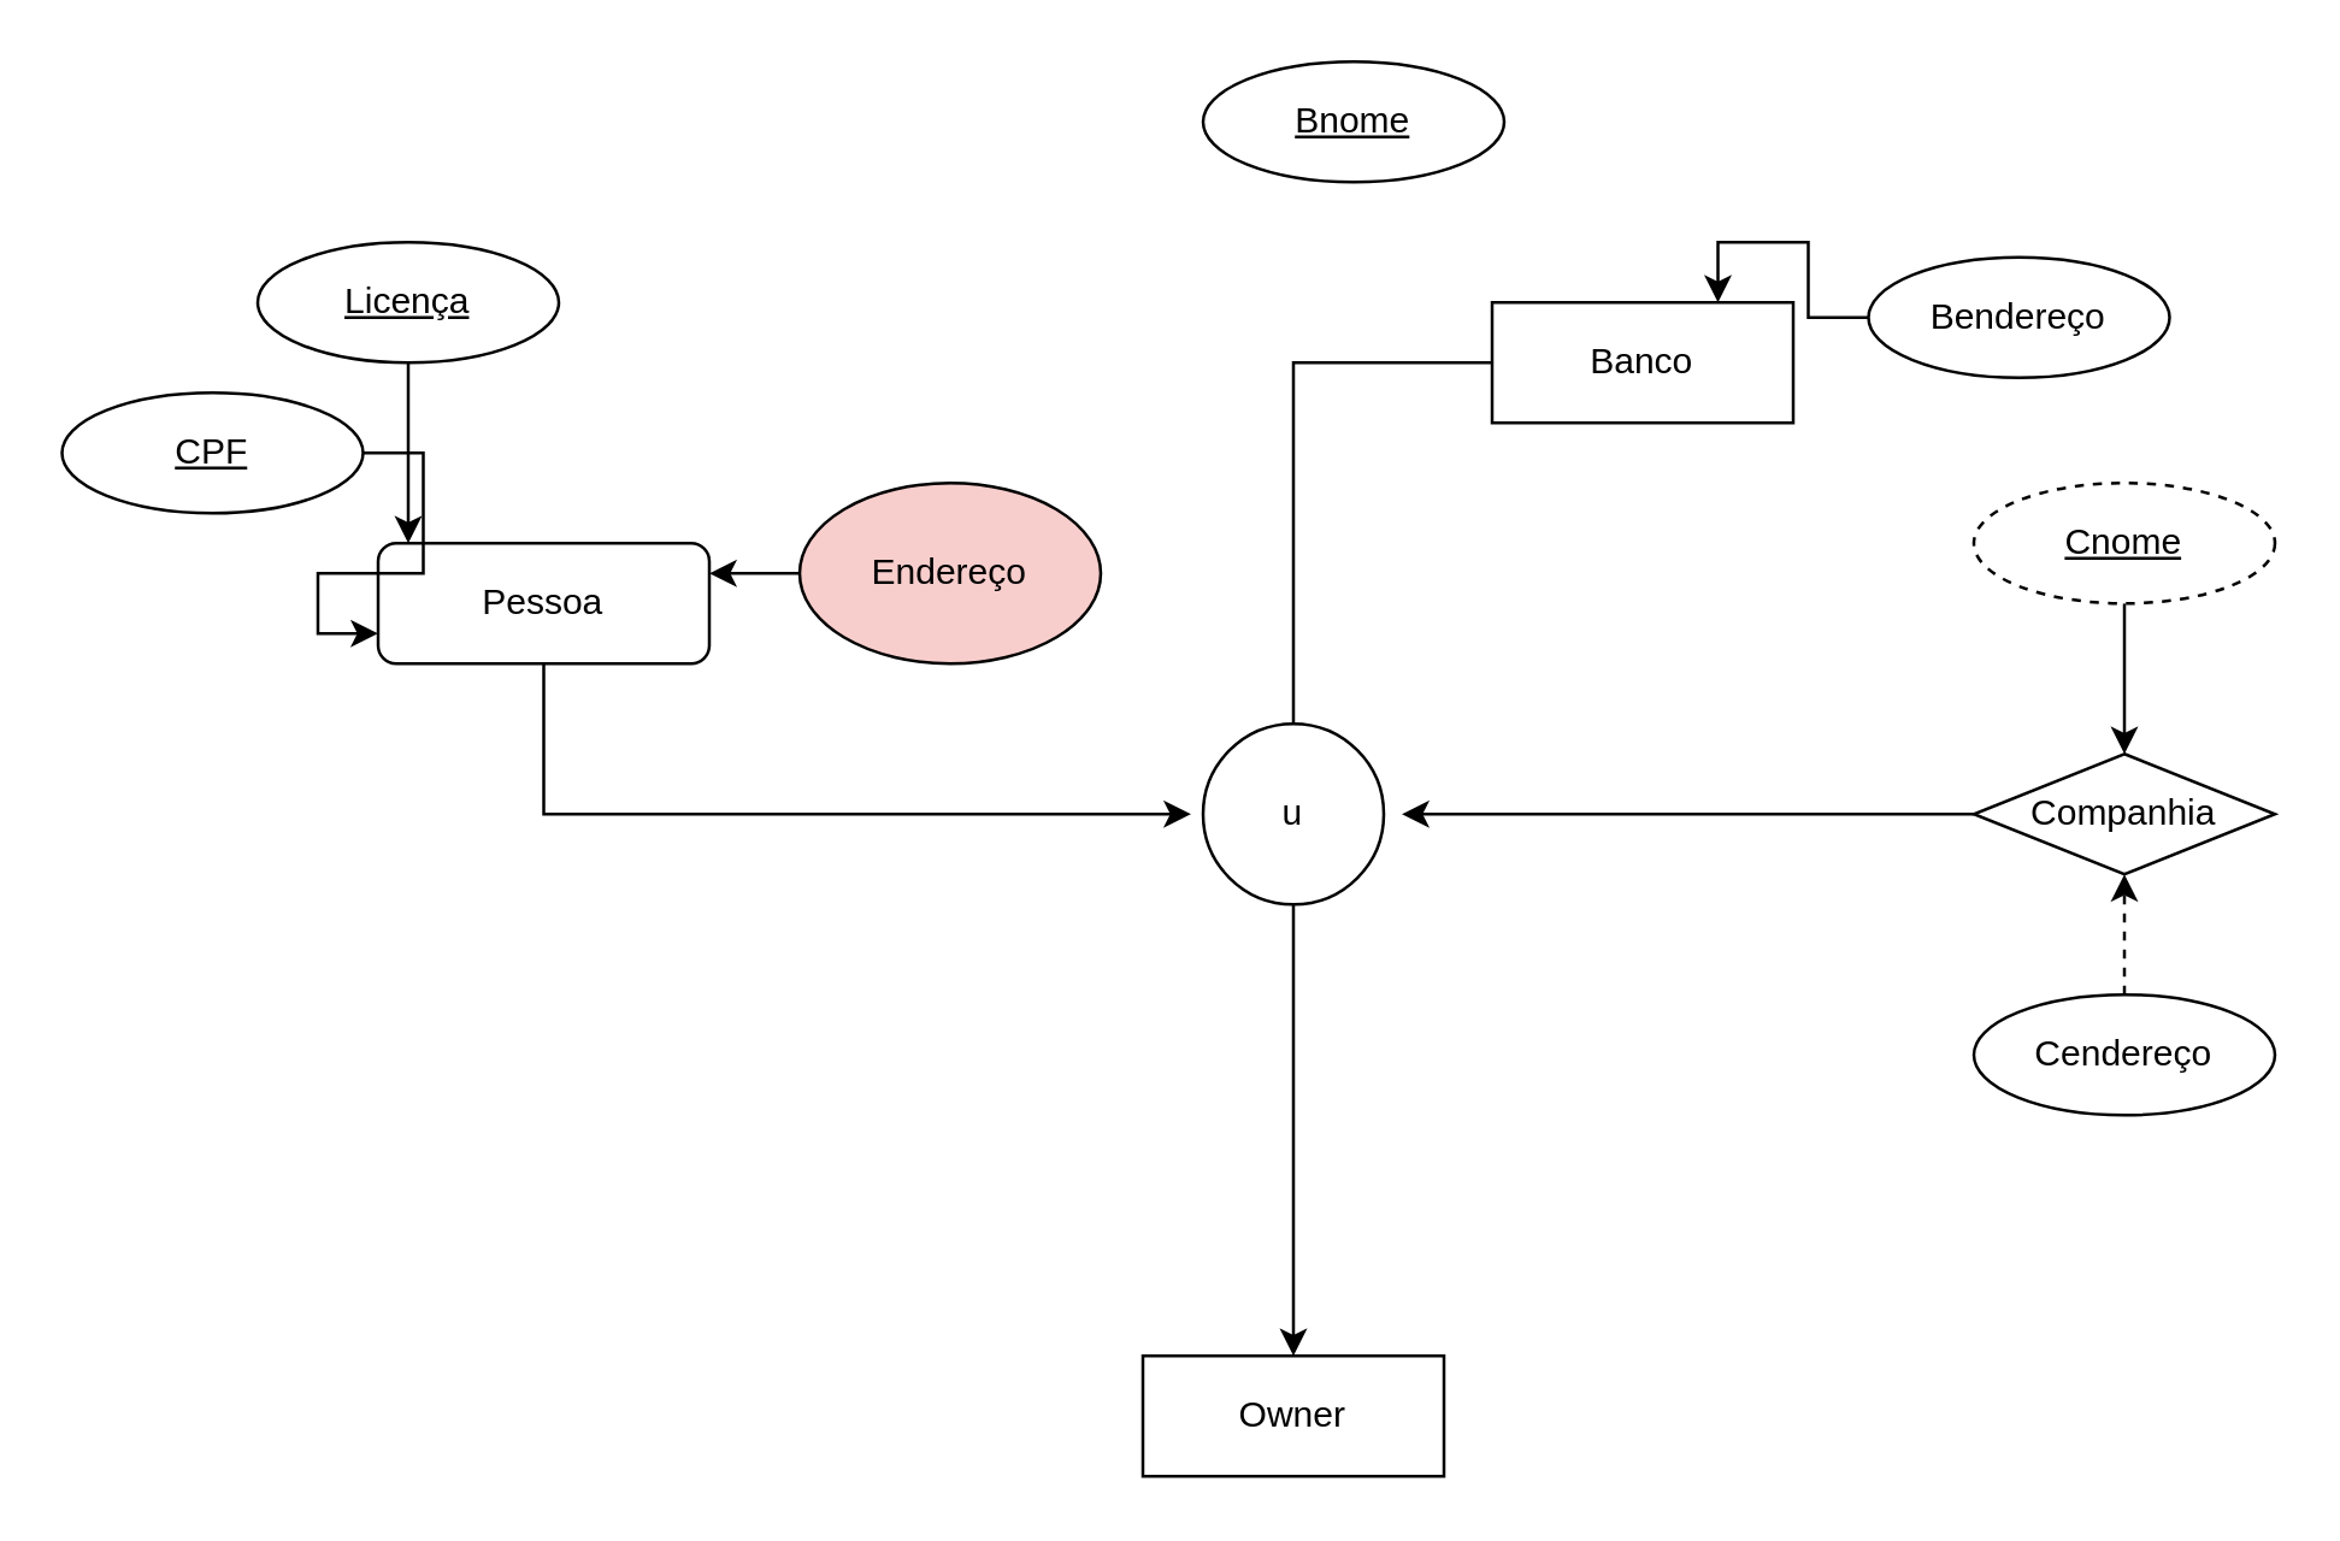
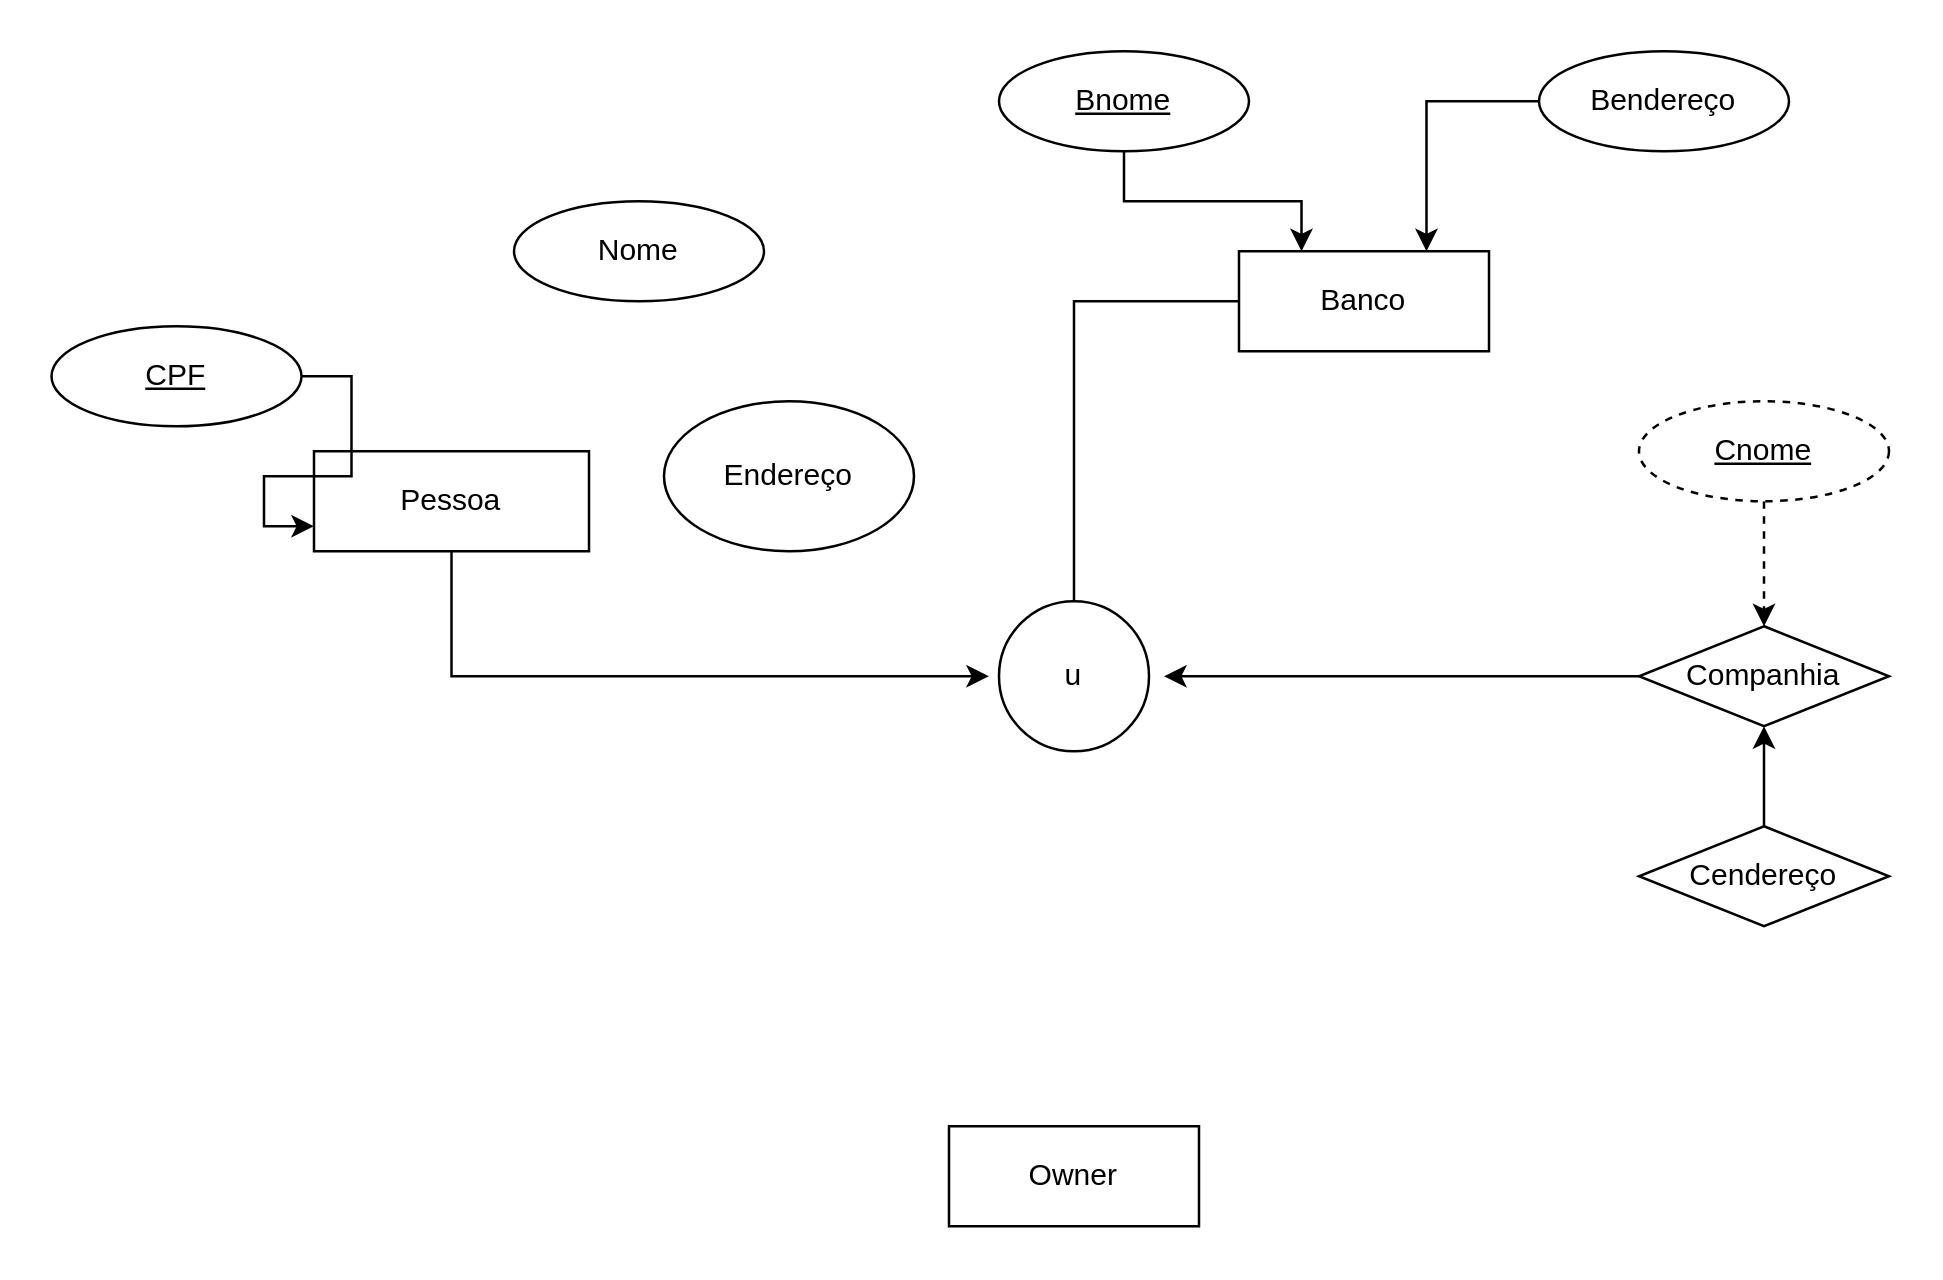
+ <mxCell id="18" style="edgeStyle=orthogonalEdgeStyle;rounded=0;orthogonalLoop=1;jettySize=auto;html=1;entryX=0.25;entryY=0;entryDx=0;entryDy=0;" edge="1" parent="1" source="19" target="5"><mxGeometry relative="1" as="geometry" /></mxCell>
- <mxCell id="15" value="Licença" style="ellipse;whiteSpace=wrap;html=1;align=center;fontStyle=4;" vertex="1" parent="1"><mxGeometry x="85" y="80" width="100" height="40" as="geometry" /></mxCell>
+ <mxCell id="11" value="Nome" style="ellipse;whiteSpace=wrap;html=1;align=center;" vertex="1" parent="1"><mxGeometry x="205" y="80" width="100" height="40" as="geometry" /></mxCell>
- <mxCell id="21" value="Bendereço" style="ellipse;whiteSpace=wrap;html=1;align=center;" vertex="1" parent="1"><mxGeometry x="620" y="85" width="100" height="40" as="geometry" /></mxCell>
+ <mxCell id="21" value="Bendereço" style="ellipse;whiteSpace=wrap;html=1;align=center;" vertex="1" parent="1"><mxGeometry x="615" y="20" width="100" height="40" as="geometry" /></mxCell>
- <mxCell id="14" style="edgeStyle=orthogonalEdgeStyle;rounded=0;orthogonalLoop=1;jettySize=auto;html=1;" edge="1" parent="1" source="15" target="3"><mxGeometry relative="1" as="geometry"><Array as="points"><mxPoint x="145" y="220" /><mxPoint x="145" y="220" /></Array></mxGeometry></mxCell>
- <mxCell id="12" style="edgeStyle=orthogonalEdgeStyle;rounded=0;orthogonalLoop=1;jettySize=auto;html=1;entryX=1;entryY=0.25;entryDx=0;entryDy=0;" edge="1" parent="1" source="13" target="3"><mxGeometry relative="1" as="geometry"><mxPoint x="225" y="240" as="targetPoint" /></mxGeometry></mxCell>
- <mxCell id="13" value="Endereço" style="ellipse;whiteSpace=wrap;html=1;align=center;fillColor=#f8cecc;" vertex="1" parent="1"><mxGeometry x="265" y="160" width="100" height="60" as="geometry" /></mxCell>
+ <mxCell id="13" value="Endereço" style="ellipse;whiteSpace=wrap;html=1;align=center;" vertex="1" parent="1"><mxGeometry x="265" y="160" width="100" height="60" as="geometry" /></mxCell>
- <mxCell id="3" value="Pessoa" style="whiteSpace=wrap;html=1;align=center;rounded=1;" vertex="1" parent="1"><mxGeometry x="125" y="180" width="110" height="40" as="geometry" /></mxCell>
+ <mxCell id="3" value="Pessoa" style="whiteSpace=wrap;html=1;align=center;" vertex="1" parent="1"><mxGeometry x="125" y="180" width="110" height="40" as="geometry" /></mxCell>
- <mxCell id="24" style="edgeStyle=orthogonalEdgeStyle;rounded=0;orthogonalLoop=1;jettySize=auto;html=1;entryX=0.5;entryY=0;entryDx=0;entryDy=0;" edge="1" parent="1" source="25" target="7"><mxGeometry relative="1" as="geometry" /></mxCell>
+ <mxCell id="24" style="edgeStyle=orthogonalEdgeStyle;rounded=0;orthogonalLoop=1;jettySize=auto;html=1;entryX=0.5;entryY=0;entryDx=0;entryDy=0;dashed=1;" edge="1" parent="1" source="25" target="7"><mxGeometry relative="1" as="geometry" /></mxCell>
- <mxCell id="22" style="edgeStyle=orthogonalEdgeStyle;rounded=0;orthogonalLoop=1;jettySize=auto;html=1;entryX=0.5;entryY=1;entryDx=0;entryDy=0;dashed=1;" edge="1" parent="1" source="23" target="7"><mxGeometry relative="1" as="geometry" /></mxCell>
+ <mxCell id="22" style="edgeStyle=orthogonalEdgeStyle;rounded=0;orthogonalLoop=1;jettySize=auto;html=1;entryX=0.5;entryY=1;entryDx=0;entryDy=0;" edge="1" parent="1" source="23" target="7"><mxGeometry relative="1" as="geometry" /></mxCell>
- <mxCell id="23" value="Cendereço" style="ellipse;whiteSpace=wrap;html=1;align=center;" vertex="1" parent="1"><mxGeometry x="655" y="330" width="100" height="40" as="geometry" /></mxCell>
+ <mxCell id="23" value="Cendereço" style="rhombus;whiteSpace=wrap;html=1;align=center;" vertex="1" parent="1"><mxGeometry x="655" y="330" width="100" height="40" as="geometry" /></mxCell>
- <mxCell id="8" style="edgeStyle=orthogonalEdgeStyle;rounded=0;orthogonalLoop=1;jettySize=auto;html=1;entryX=0.5;entryY=0;entryDx=0;entryDy=0;" edge="1" parent="1" source="9" target="10"><mxGeometry relative="1" as="geometry" /></mxCell>
